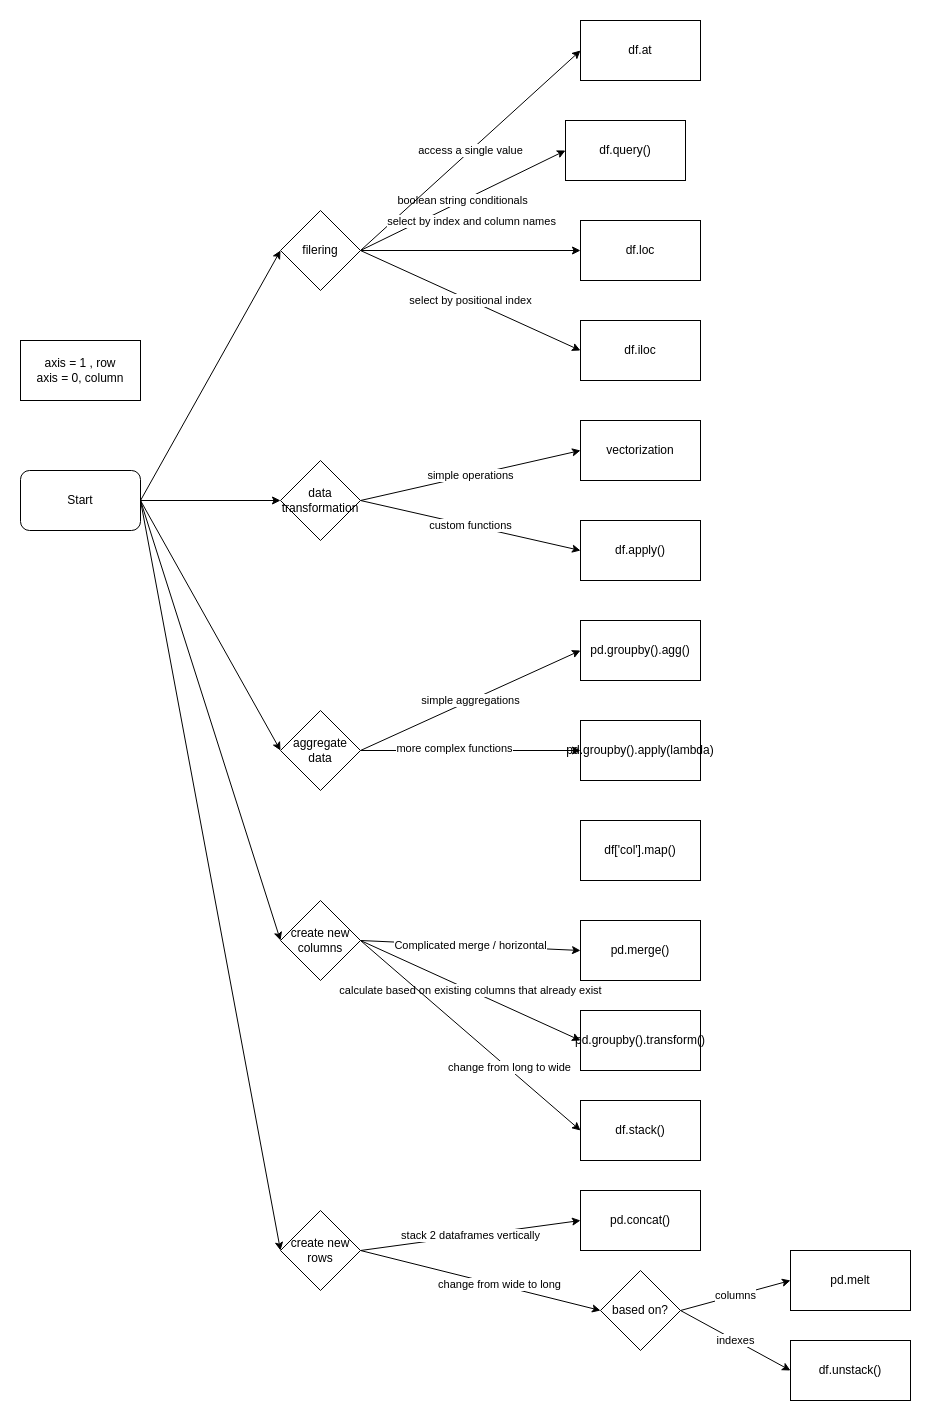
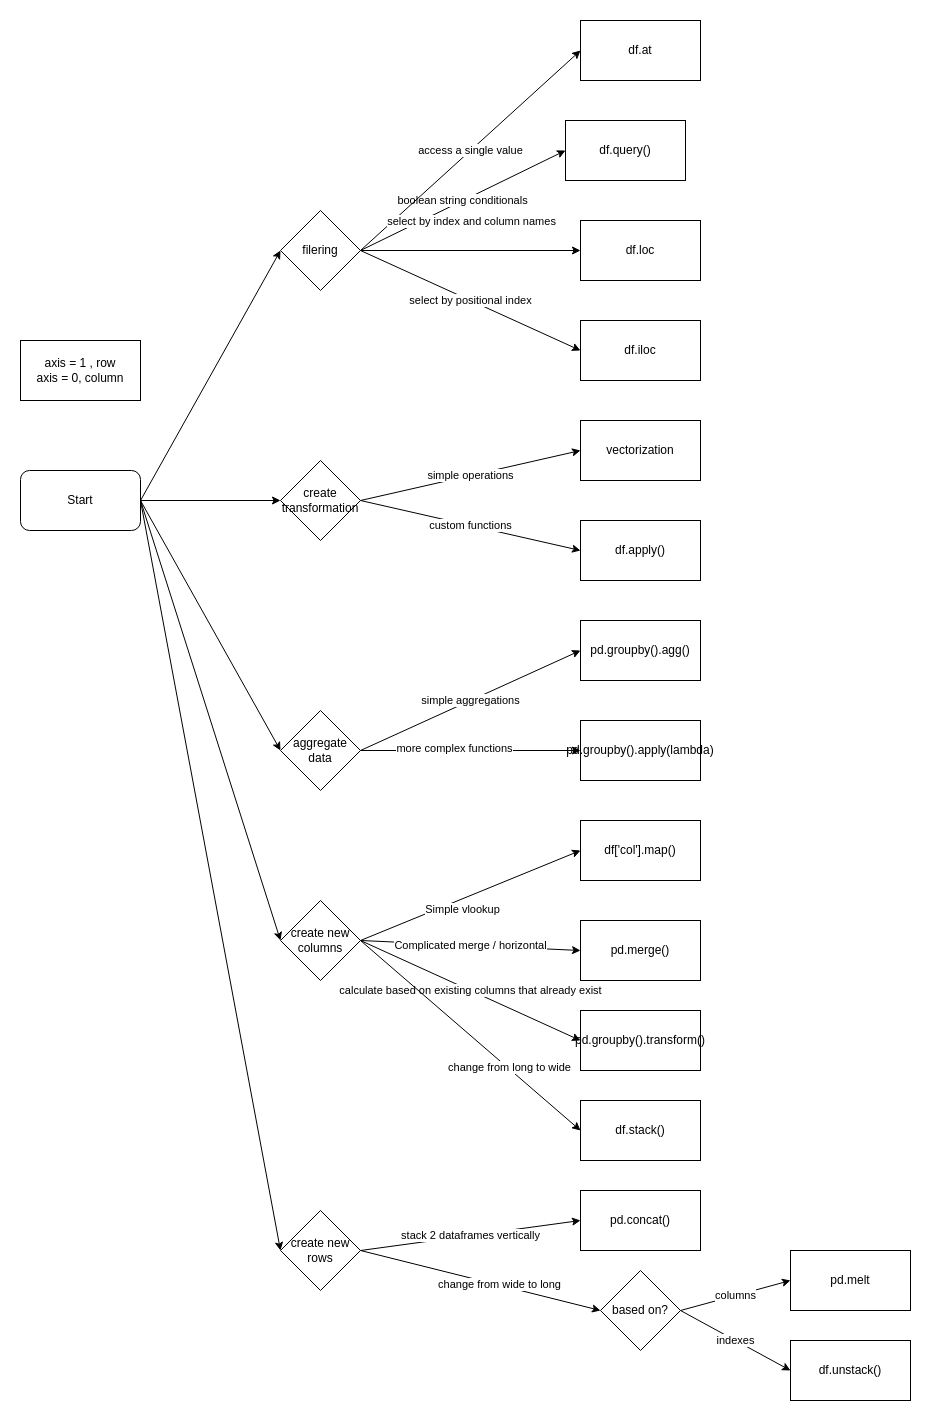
- <mxCell id="37" value="data transformation" style="rhombus;whiteSpace=wrap;html=1;direction=west;" parent="1" vertex="1"><mxGeometry x="280" y="460" width="80" height="80" as="geometry" /></mxCell>
+ <mxCell id="37" value="create transformation" style="rhombus;whiteSpace=wrap;html=1;direction=west;" parent="1" vertex="1"><mxGeometry x="280" y="460" width="80" height="80" as="geometry" /></mxCell>
+ <mxCell id="6" style="edgeStyle=none;html=1;exitX=0;exitY=0.5;exitDx=0;exitDy=0;entryX=0;entryY=0.5;entryDx=0;entryDy=0;" parent="1" source="15" target="10" edge="1"><mxGeometry relative="1" as="geometry"><mxPoint x="360" y="840" as="sourcePoint" /><mxPoint x="490" y="839.5" as="targetPoint" /></mxGeometry></mxCell>
+ <mxCell id="7" value="Simple vlookup" style="edgeLabel;html=1;align=center;verticalAlign=middle;resizable=0;points=[];" parent="6" vertex="1" connectable="0"><mxGeometry x="-0.319" y="-5" relative="1" as="geometry"><mxPoint x="25" y="-5" as="offset" /></mxGeometry></mxCell>
